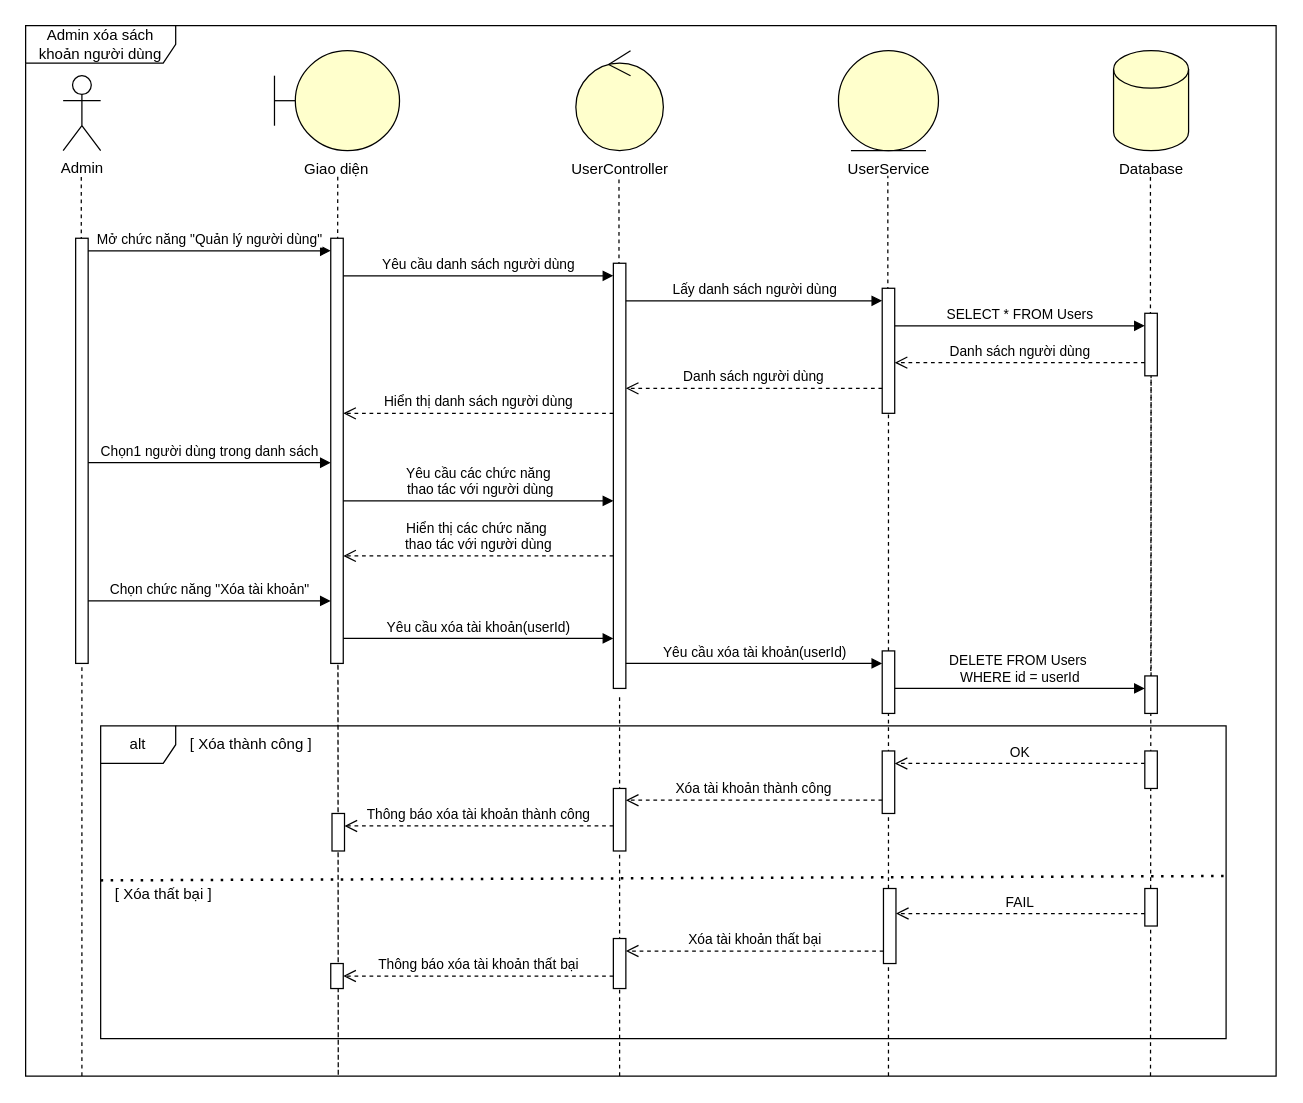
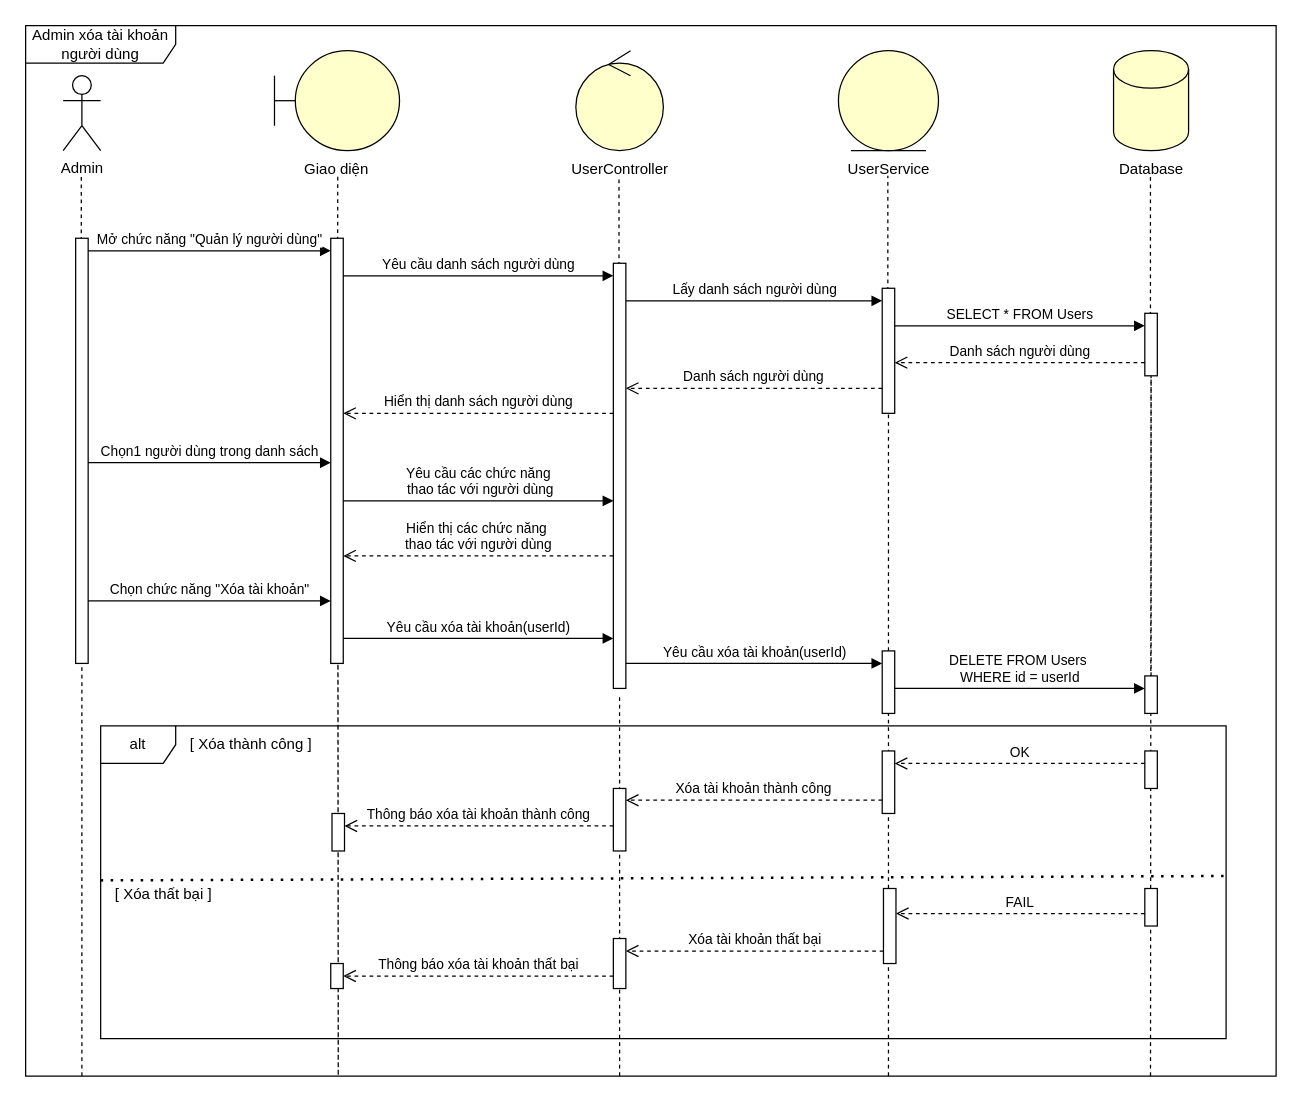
- <mxCell id="62" value="Admin xóa sách khoản người dùng" style="shape=umlFrame;whiteSpace=wrap;html=1;pointerEvents=0;width=120;height=30;" vertex="1" parent="1"><mxGeometry x="20" y="20" width="1000" height="840" as="geometry" /></mxCell>
+ <mxCell id="62" value="Admin xóa tài khoản người dùng" style="shape=umlFrame;whiteSpace=wrap;html=1;pointerEvents=0;width=120;height=30;" vertex="1" parent="1"><mxGeometry x="20" y="20" width="1000" height="840" as="geometry" /></mxCell>
